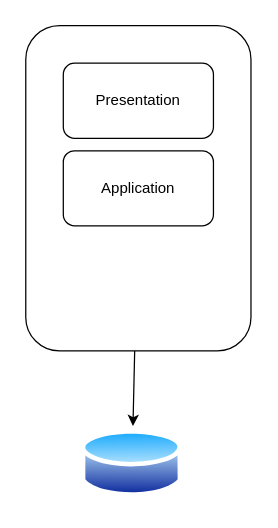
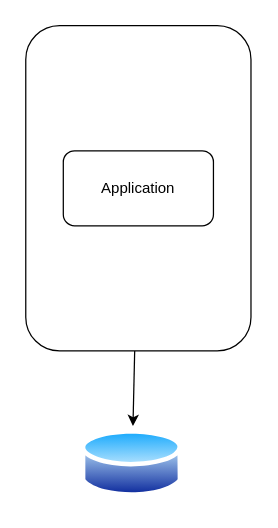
- <mxCell id="4" value="Presentation" style="rounded=1;whiteSpace=wrap;html=1;" vertex="1" parent="1"><mxGeometry x="50" y="50" width="120" height="60" as="geometry" /></mxCell>
